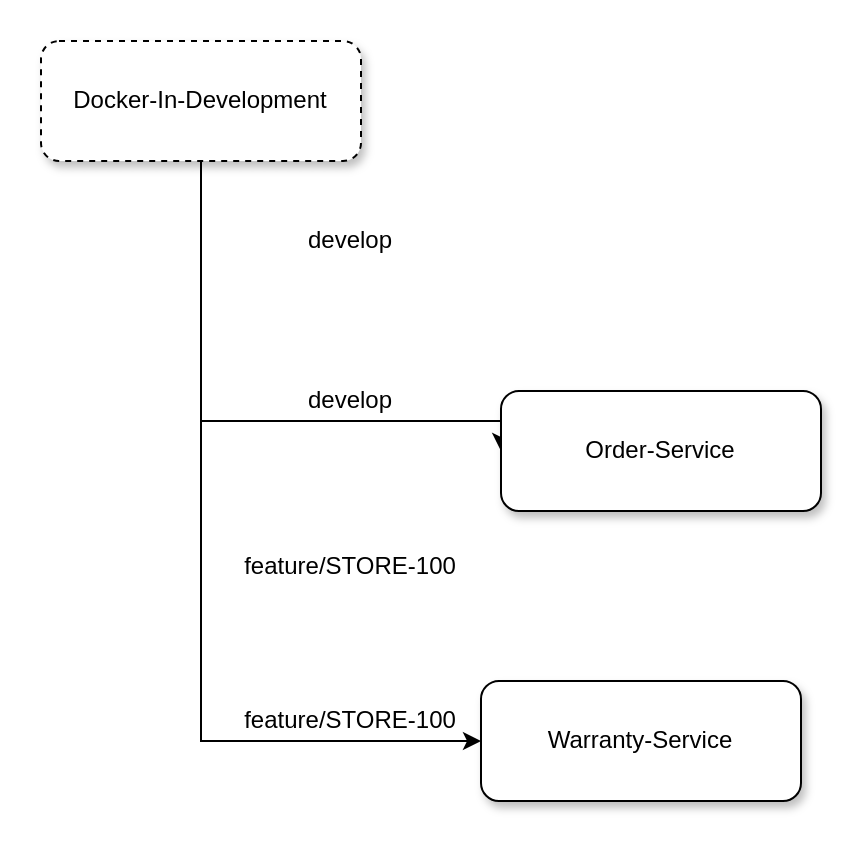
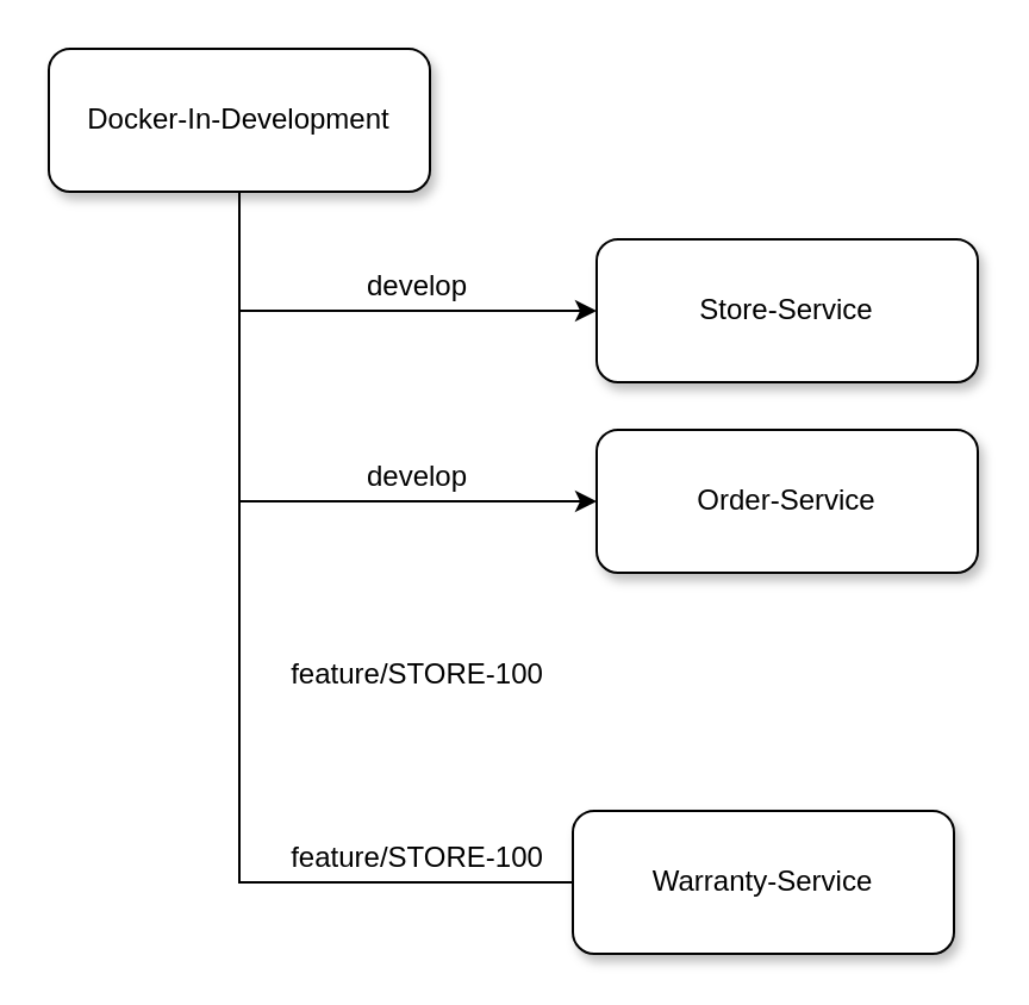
- <mxCell id="5" value="Docker-In-Development" style="rounded=1;whiteSpace=wrap;html=1;shadow=1;dashed=1;" vertex="1" parent="1"><mxGeometry x="20" y="20" width="160" height="60" as="geometry" /></mxCell>
+ <mxCell id="5" value="Docker-In-Development" style="rounded=1;whiteSpace=wrap;html=1;shadow=1;" vertex="1" parent="1"><mxGeometry x="20" y="20" width="160" height="60" as="geometry" /></mxCell>
+ <mxCell id="2" style="edgeStyle=orthogonalEdgeStyle;rounded=0;orthogonalLoop=1;jettySize=auto;html=1;entryX=0;entryY=0.5;entryDx=0;entryDy=0;shadow=0;" edge="1" parent="1" source="5" target="6"><mxGeometry relative="1" as="geometry"><Array as="points"><mxPoint x="100" y="130" /></Array></mxGeometry></mxCell>
+ <mxCell id="6" value="Store-Service" style="rounded=1;whiteSpace=wrap;html=1;shadow=1;" vertex="1" parent="1"><mxGeometry x="250" y="100" width="160" height="60" as="geometry" /></mxCell>
- <mxCell id="7" value="Order-Service" style="rounded=1;whiteSpace=wrap;html=1;shadow=1;" vertex="1" parent="1"><mxGeometry x="250" y="195" width="160" height="60" as="geometry" /></mxCell>
+ <mxCell id="7" value="Order-Service" style="rounded=1;whiteSpace=wrap;html=1;shadow=1;" vertex="1" parent="1"><mxGeometry x="250" y="180" width="160" height="60" as="geometry" /></mxCell>
- <mxCell id="4" style="edgeStyle=orthogonalEdgeStyle;rounded=0;orthogonalLoop=1;jettySize=auto;html=1;entryX=0;entryY=0.5;entryDx=0;entryDy=0;shadow=0;" edge="1" parent="1" source="5" target="8"><mxGeometry relative="1" as="geometry"><Array as="points"><mxPoint x="100" y="370" /></Array></mxGeometry></mxCell>
+ <mxCell id="4" style="edgeStyle=orthogonalEdgeStyle;rounded=0;orthogonalLoop=1;jettySize=auto;html=1;entryX=0;entryY=0.5;entryDx=0;entryDy=0;shadow=0;endArrow=none;" edge="1" parent="1" source="5" target="8"><mxGeometry relative="1" as="geometry"><Array as="points"><mxPoint x="100" y="370" /></Array></mxGeometry></mxCell>
